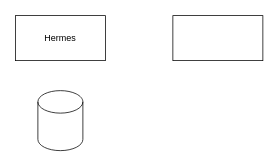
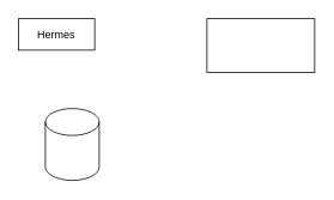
- <mxCell id="2" value="Hermes" style="rounded=0;whiteSpace=wrap;html=1;" parent="1" vertex="1"><mxGeometry x="20" y="20" width="120" height="60" as="geometry" /></mxCell>
+ <mxCell id="2" value="Hermes" style="rounded=0;whiteSpace=wrap;html=1;" parent="1" vertex="1"><mxGeometry x="20" y="20" width="85" height="35" as="geometry" /></mxCell>
